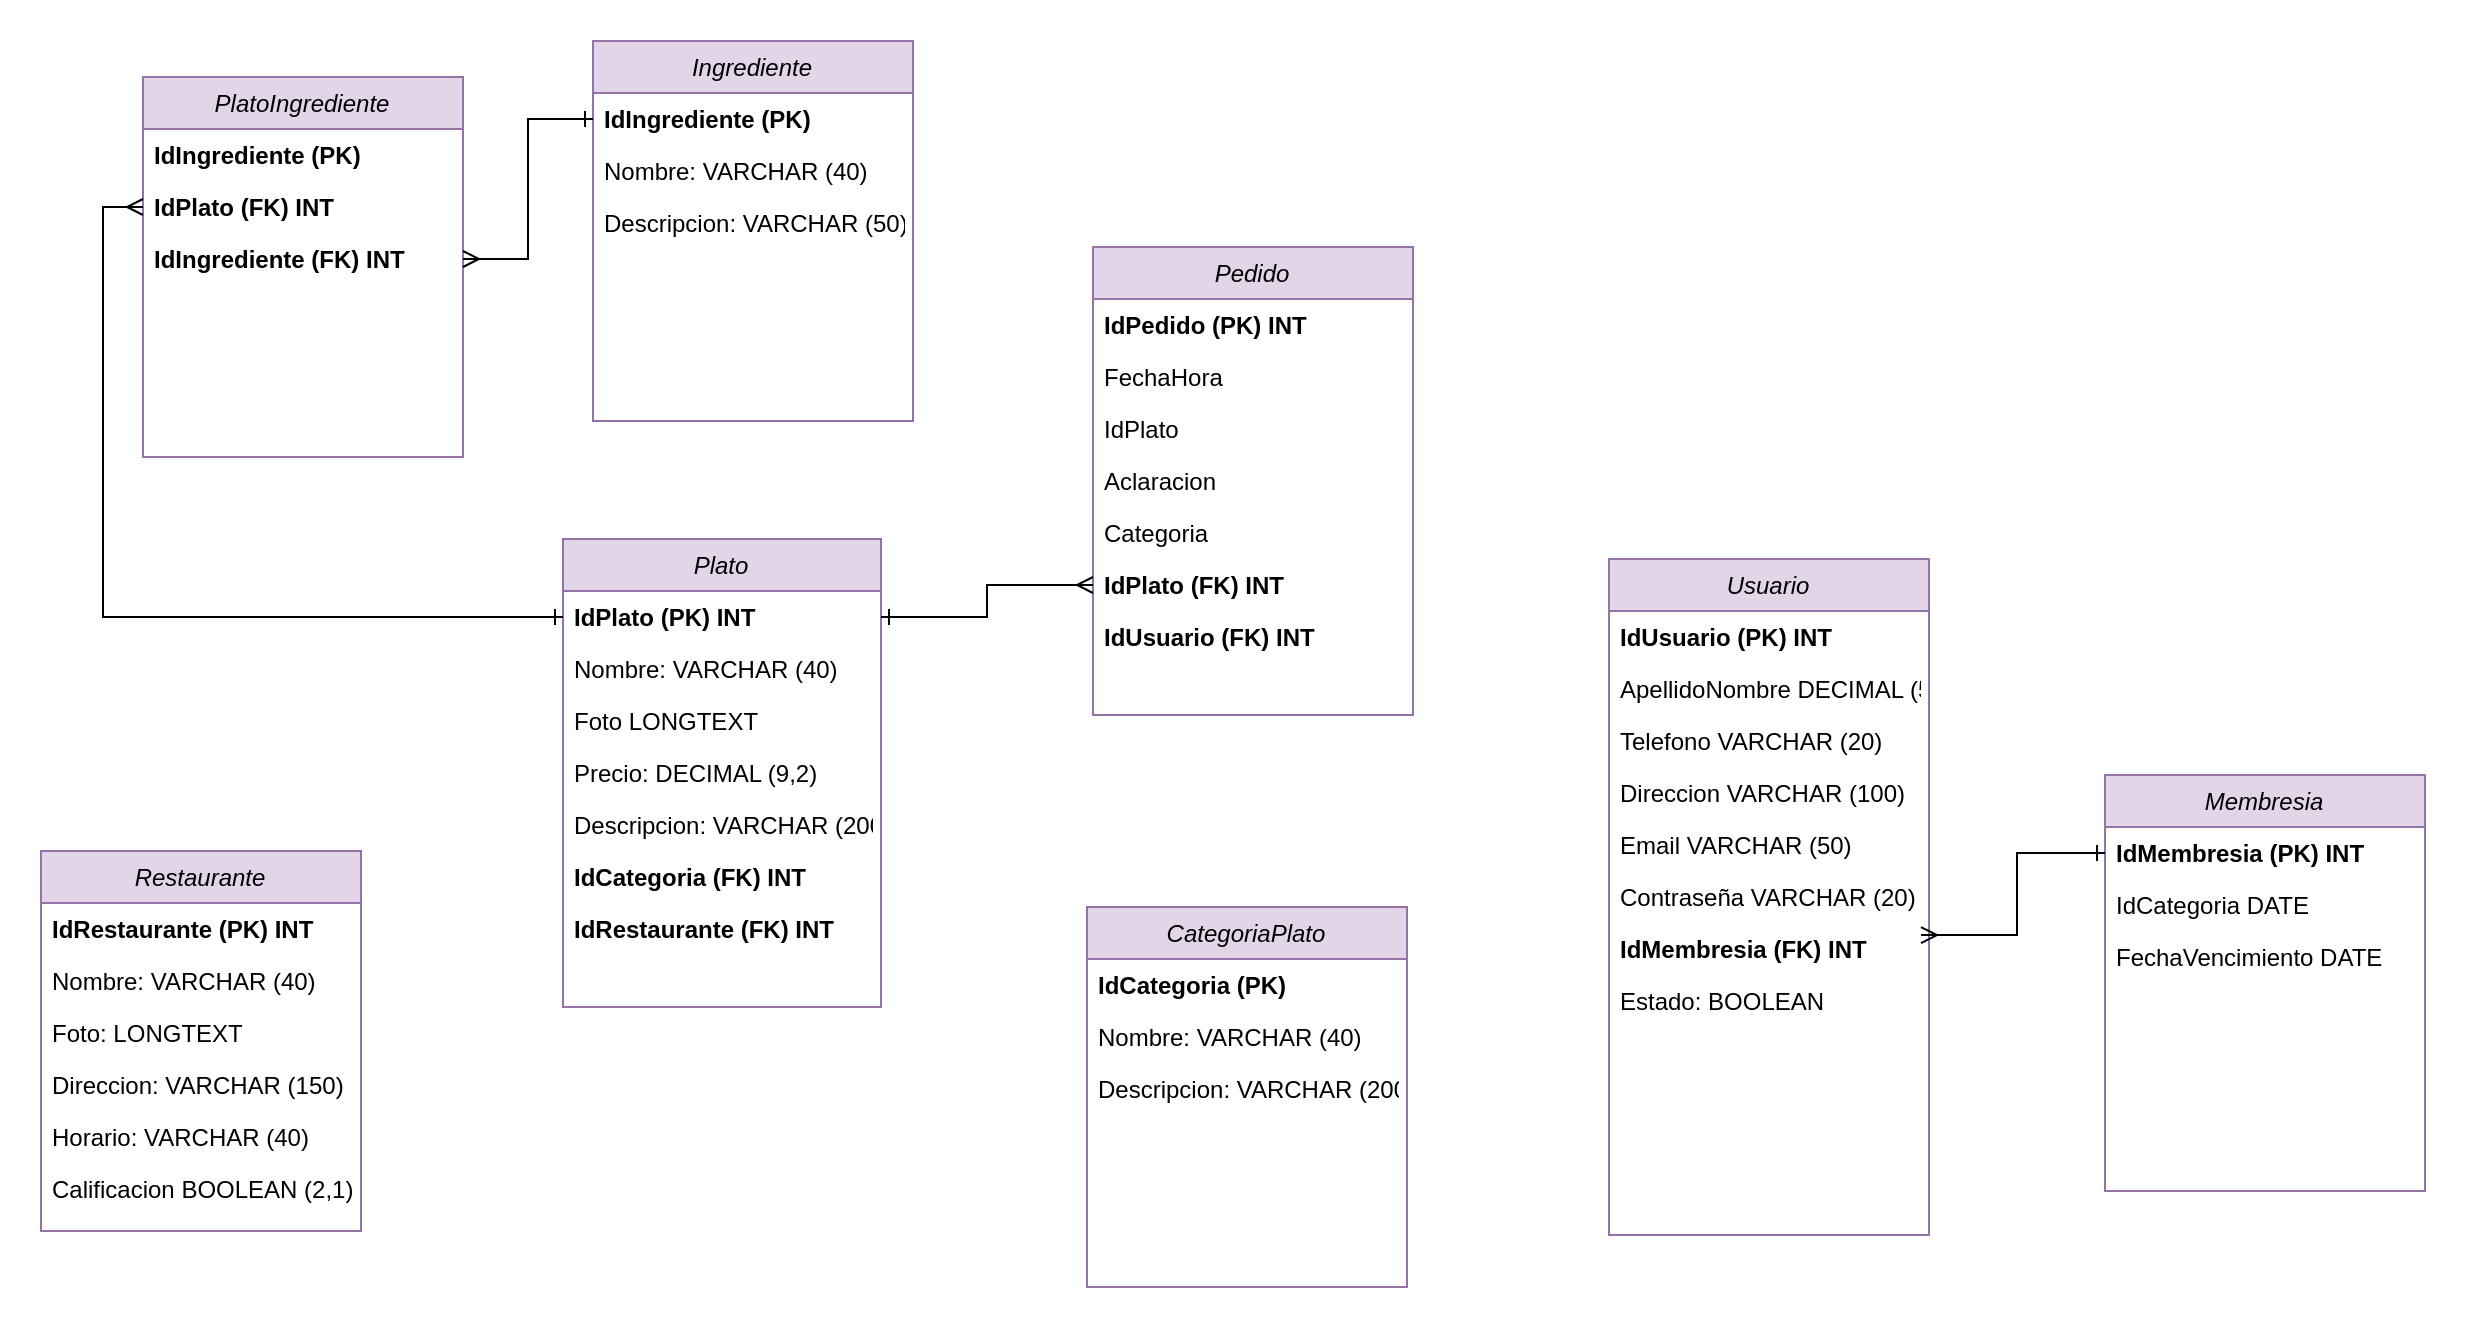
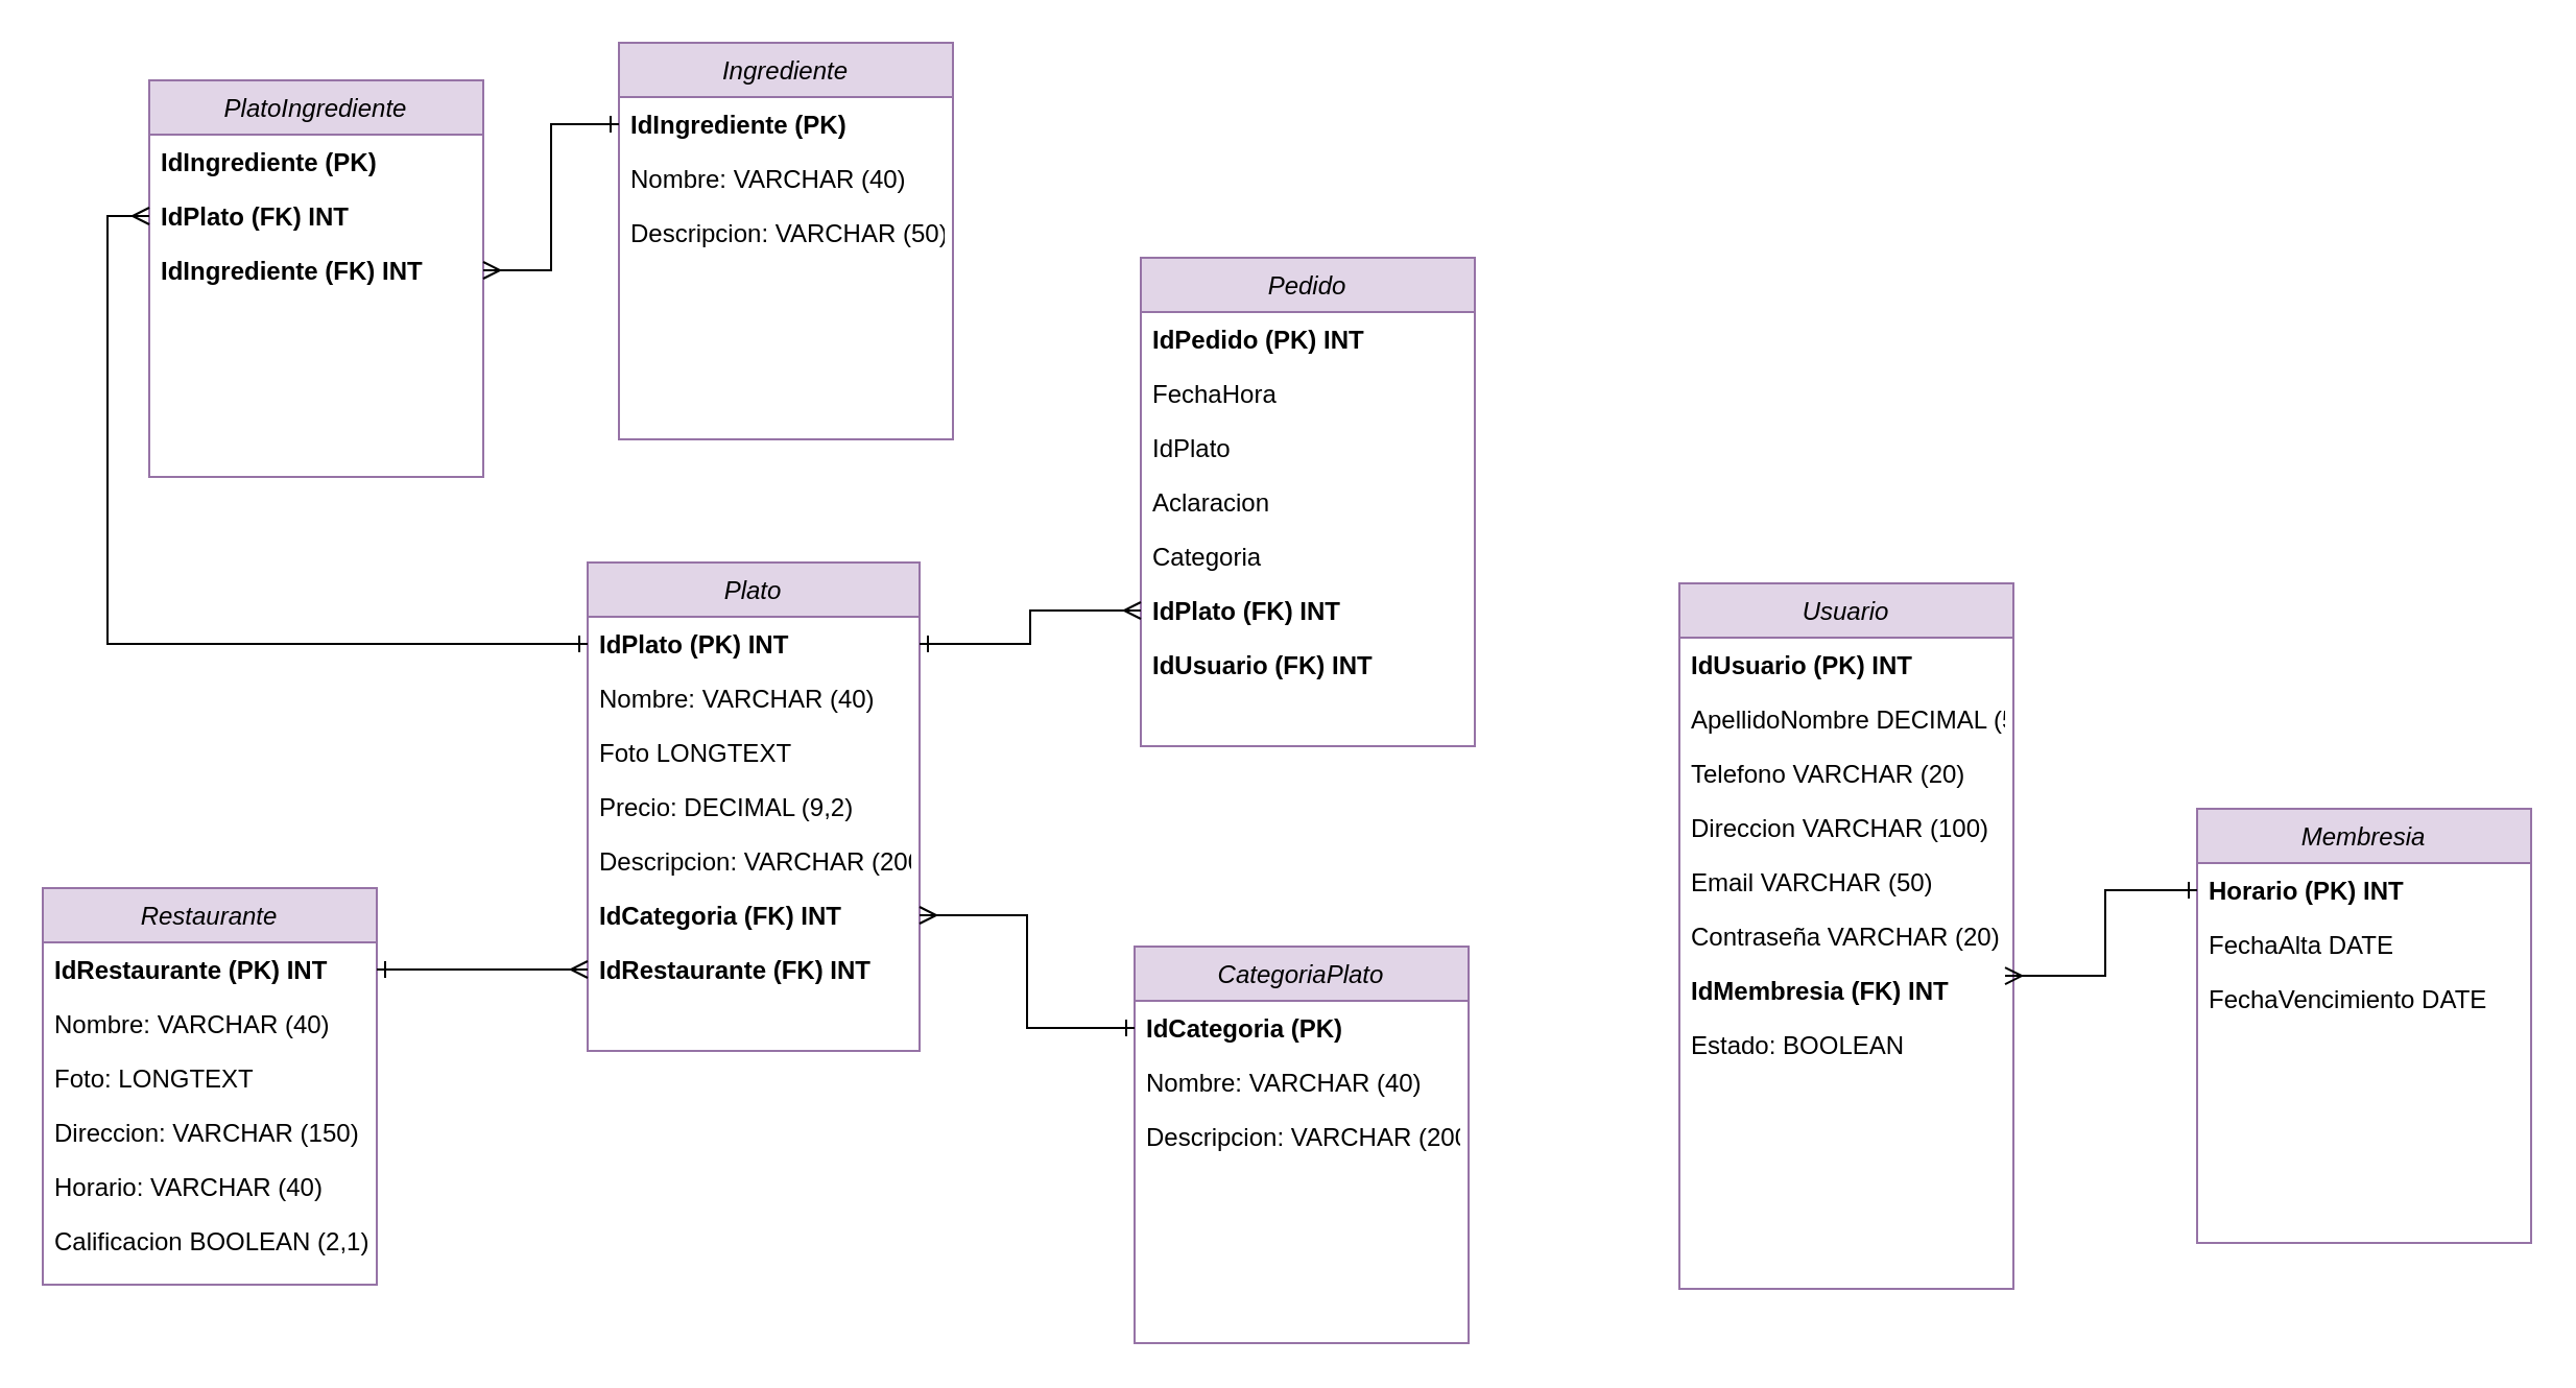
- <mxCell id="34" value="IdMembresia (PK) INT&#10;" style="text;align=left;verticalAlign=top;spacingLeft=4;spacingRight=4;overflow=hidden;rotatable=0;points=[[0,0.5],[1,0.5]];portConstraint=eastwest;rounded=0;shadow=0;html=0;fontStyle=1" vertex="1" parent="33"><mxGeometry y="26" width="160" height="26" as="geometry" /></mxCell>
+ <mxCell id="34" value="Horario (PK) INT&#10;" style="text;align=left;verticalAlign=top;spacingLeft=4;spacingRight=4;overflow=hidden;rotatable=0;points=[[0,0.5],[1,0.5]];portConstraint=eastwest;rounded=0;shadow=0;html=0;fontStyle=1" vertex="1" parent="33"><mxGeometry y="26" width="160" height="26" as="geometry" /></mxCell>
- <mxCell id="35" value="IdCategoria DATE&#10;" style="text;align=left;verticalAlign=top;spacingLeft=4;spacingRight=4;overflow=hidden;rotatable=0;points=[[0,0.5],[1,0.5]];portConstraint=eastwest;" vertex="1" parent="33"><mxGeometry y="52" width="160" height="26" as="geometry" /></mxCell>
+ <mxCell id="35" value="FechaAlta DATE&#10;" style="text;align=left;verticalAlign=top;spacingLeft=4;spacingRight=4;overflow=hidden;rotatable=0;points=[[0,0.5],[1,0.5]];portConstraint=eastwest;" vertex="1" parent="33"><mxGeometry y="52" width="160" height="26" as="geometry" /></mxCell>
+ <mxCell id="46" style="edgeStyle=orthogonalEdgeStyle;rounded=0;orthogonalLoop=1;jettySize=auto;html=1;exitX=1;exitY=0.5;exitDx=0;exitDy=0;entryX=0;entryY=0.5;entryDx=0;entryDy=0;endArrow=ERmany;endFill=0;startArrow=ERone;startFill=0;" edge="1" parent="1" source="3" target="16"><mxGeometry relative="1" as="geometry" /></mxCell>
+ <mxCell id="51" style="edgeStyle=orthogonalEdgeStyle;rounded=0;orthogonalLoop=1;jettySize=auto;html=1;exitX=1;exitY=0.5;exitDx=0;exitDy=0;startArrow=ERmany;startFill=0;endArrow=ERone;endFill=0;" edge="1" parent="1" source="15" target="18"><mxGeometry relative="1" as="geometry" /></mxCell>
